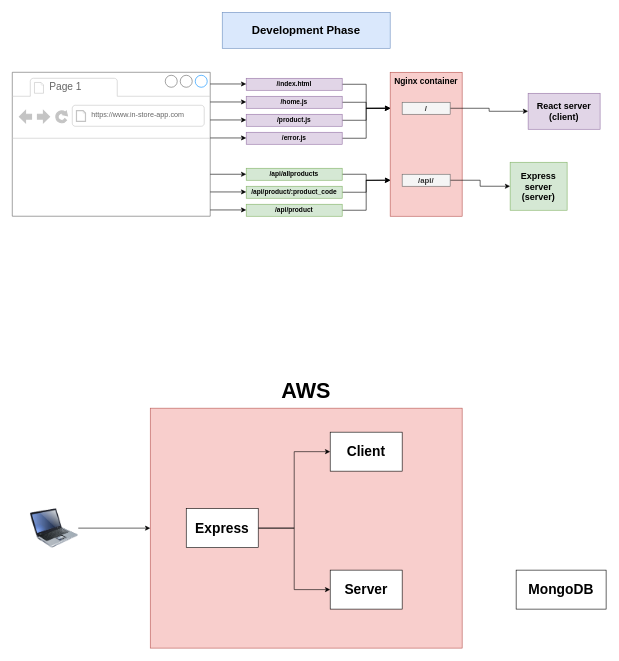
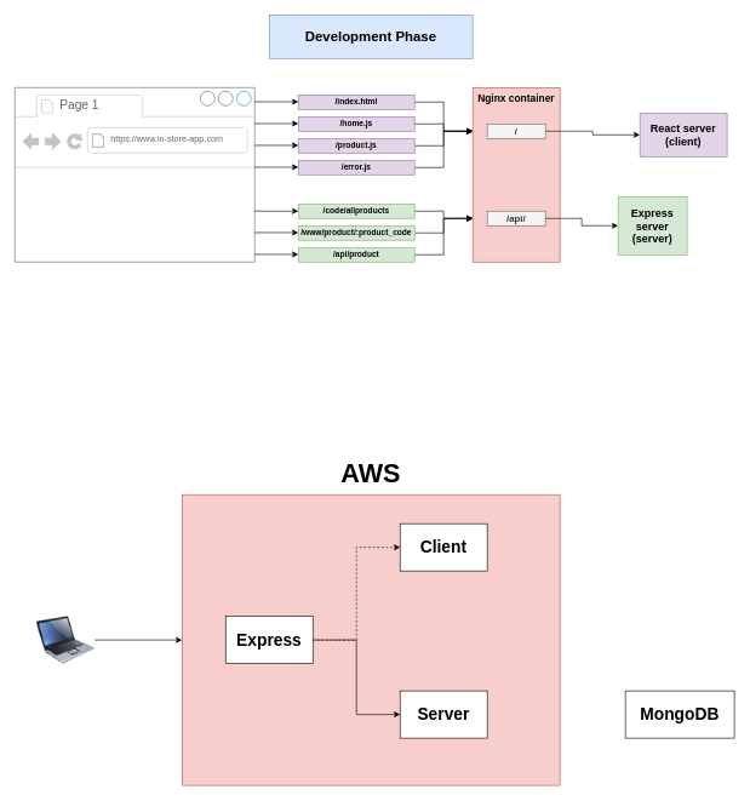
- <mxCell id="17" value="&lt;b&gt;&lt;font style=&quot;font-size: 11px;&quot;&gt;/api/allproducts&lt;/font&gt;&lt;/b&gt;" style="text;html=1;align=center;verticalAlign=middle;whiteSpace=wrap;rounded=0;fillColor=#d5e8d4;strokeColor=#82b366;" parent="1" vertex="1"><mxGeometry x="410" y="280" width="160" height="20" as="geometry" /></mxCell>
+ <mxCell id="17" value="&lt;b&gt;&lt;font style=&quot;font-size: 11px;&quot;&gt;/code/allproducts&lt;/font&gt;&lt;/b&gt;" style="text;html=1;align=center;verticalAlign=middle;whiteSpace=wrap;rounded=0;fillColor=#d5e8d4;strokeColor=#82b366;" parent="1" vertex="1"><mxGeometry x="410" y="280" width="160" height="20" as="geometry" /></mxCell>
- <mxCell id="19" value="&lt;span style=&quot;font-size: 11px;&quot;&gt;&lt;b&gt;/api/product/:product_code&lt;/b&gt;&lt;/span&gt;" style="text;html=1;align=center;verticalAlign=middle;whiteSpace=wrap;rounded=0;fillColor=#d5e8d4;strokeColor=#82b366;" parent="1" vertex="1"><mxGeometry x="410" y="310" width="160" height="20" as="geometry" /></mxCell>
+ <mxCell id="19" value="&lt;span style=&quot;font-size: 11px;&quot;&gt;&lt;b&gt;/www/product/:product_code&lt;/b&gt;&lt;/span&gt;" style="text;html=1;align=center;verticalAlign=middle;whiteSpace=wrap;rounded=0;fillColor=#d5e8d4;strokeColor=#82b366;" parent="1" vertex="1"><mxGeometry x="410" y="310" width="160" height="20" as="geometry" /></mxCell>
- <mxCell id="39" style="edgeStyle=orthogonalEdgeStyle;rounded=0;orthogonalLoop=1;jettySize=auto;html=1;exitX=1;exitY=0.5;exitDx=0;exitDy=0;entryX=0;entryY=0.5;entryDx=0;entryDy=0;" edge="1" parent="1" source="41" target="42"><mxGeometry relative="1" as="geometry" /></mxCell>
+ <mxCell id="39" style="edgeStyle=orthogonalEdgeStyle;rounded=0;orthogonalLoop=1;jettySize=auto;html=1;exitX=1;exitY=0.5;exitDx=0;exitDy=0;entryX=0;entryY=0.5;entryDx=0;entryDy=0;dashed=1;" edge="1" parent="1" source="41" target="42"><mxGeometry relative="1" as="geometry" /></mxCell>
